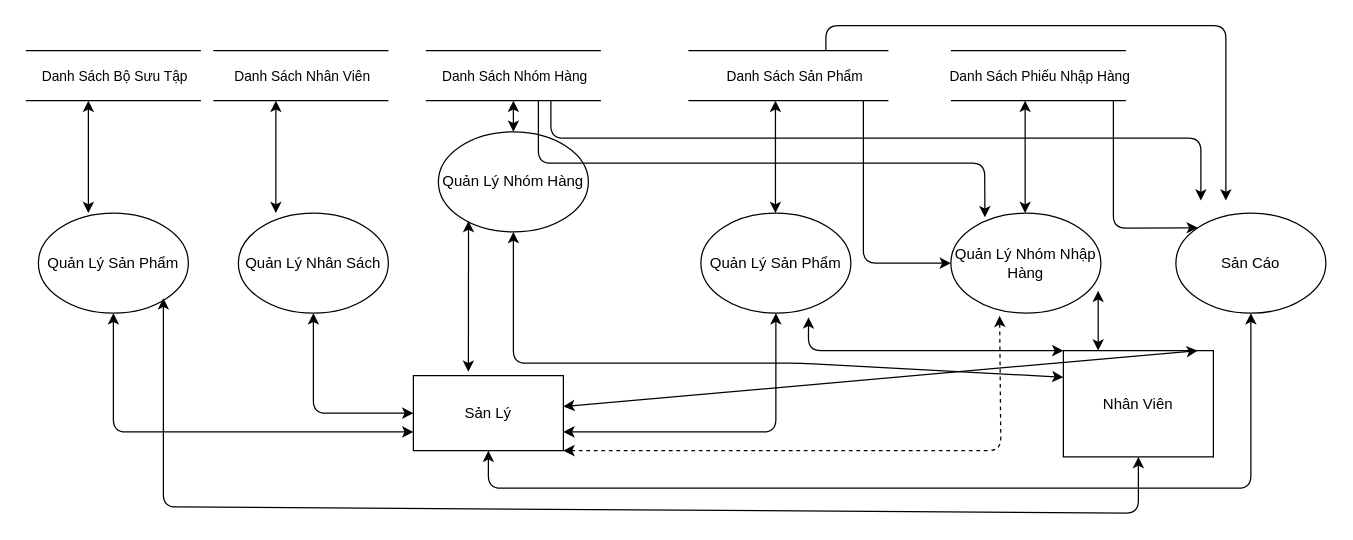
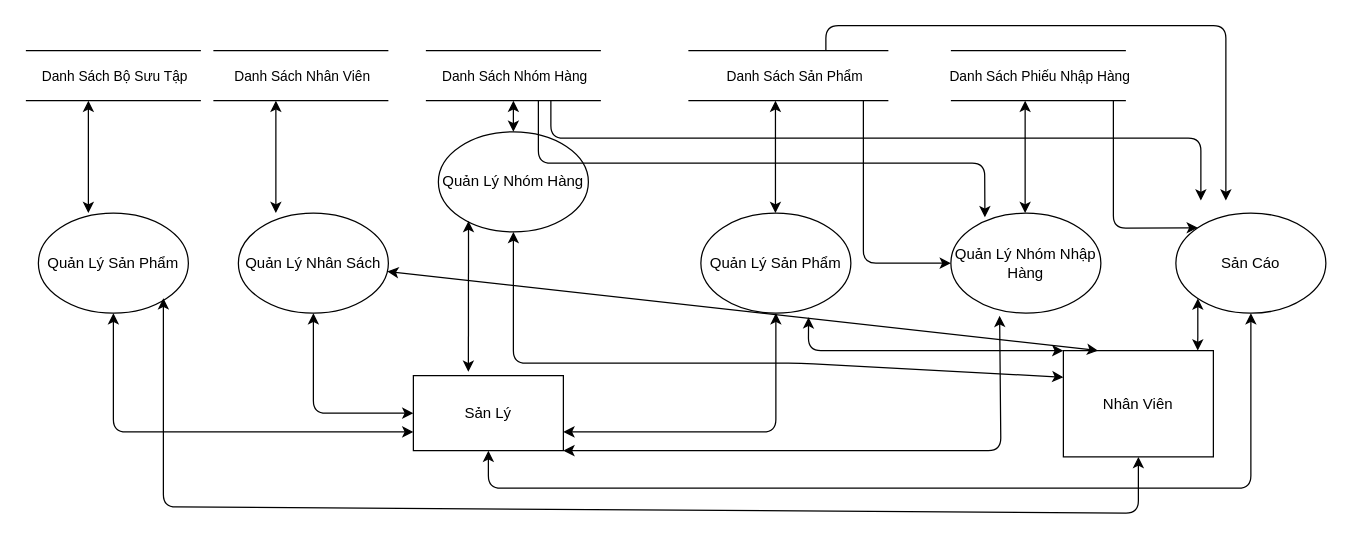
- <mxCell id="37" value="" style="endArrow=classic;startArrow=classic;html=1;entryX=0.982;entryY=0.777;entryDx=0;entryDy=0;entryPerimeter=0;exitX=0.232;exitY=0;exitDx=0;exitDy=0;exitPerimeter=0;" edge="1" parent="1" source="19" target="5"><mxGeometry width="50" height="50" relative="1" as="geometry"><mxPoint x="860" y="290" as="sourcePoint" /><mxPoint x="910" y="240" as="targetPoint" /></mxGeometry></mxCell>
+ <mxCell id="37" value="" style="endArrow=classic;startArrow=classic;html=1;exitX=0.232;exitY=0;exitDx=0;exitDy=0;exitPerimeter=0;" edge="1" parent="1" source="19" target="2"><mxGeometry width="50" height="50" relative="1" as="geometry"><mxPoint x="860" y="290" as="sourcePoint" /><mxPoint x="910" y="240" as="targetPoint" /></mxGeometry></mxCell>
- <mxCell id="36" value="" style="endArrow=classic;startArrow=classic;html=1;exitX=0.896;exitY=0;exitDx=0;exitDy=0;exitPerimeter=0;" edge="1" parent="1" source="19" target="18"><mxGeometry width="50" height="50" relative="1" as="geometry"><mxPoint x="930" y="300" as="sourcePoint" /><mxPoint x="980" y="250" as="targetPoint" /></mxGeometry></mxCell>
+ <mxCell id="36" value="" style="endArrow=classic;startArrow=classic;html=1;entryX=0;entryY=1;entryDx=0;entryDy=0;exitX=0.896;exitY=0;exitDx=0;exitDy=0;exitPerimeter=0;" edge="1" parent="1" source="19" target="20"><mxGeometry width="50" height="50" relative="1" as="geometry"><mxPoint x="930" y="300" as="sourcePoint" /><mxPoint x="980" y="250" as="targetPoint" /></mxGeometry></mxCell>
- <mxCell id="30" value="" style="endArrow=classic;startArrow=classic;html=1;exitX=1;exitY=1;exitDx=0;exitDy=0;entryX=0.325;entryY=1.027;entryDx=0;entryDy=0;entryPerimeter=0;dashed=1;" edge="1" parent="1" source="18" target="5"><mxGeometry width="50" height="50" relative="1" as="geometry"><mxPoint x="600" y="150" as="sourcePoint" /><mxPoint x="810" y="247" as="targetPoint" /><Array as="points"><mxPoint x="800" y="360" /></Array></mxGeometry></mxCell>
+ <mxCell id="30" value="" style="endArrow=classic;startArrow=classic;html=1;exitX=1;exitY=1;exitDx=0;exitDy=0;entryX=0.325;entryY=1.027;entryDx=0;entryDy=0;entryPerimeter=0;" edge="1" parent="1" source="18" target="5"><mxGeometry width="50" height="50" relative="1" as="geometry"><mxPoint x="600" y="150" as="sourcePoint" /><mxPoint x="810" y="247" as="targetPoint" /><Array as="points"><mxPoint x="800" y="360" /></Array></mxGeometry></mxCell>
